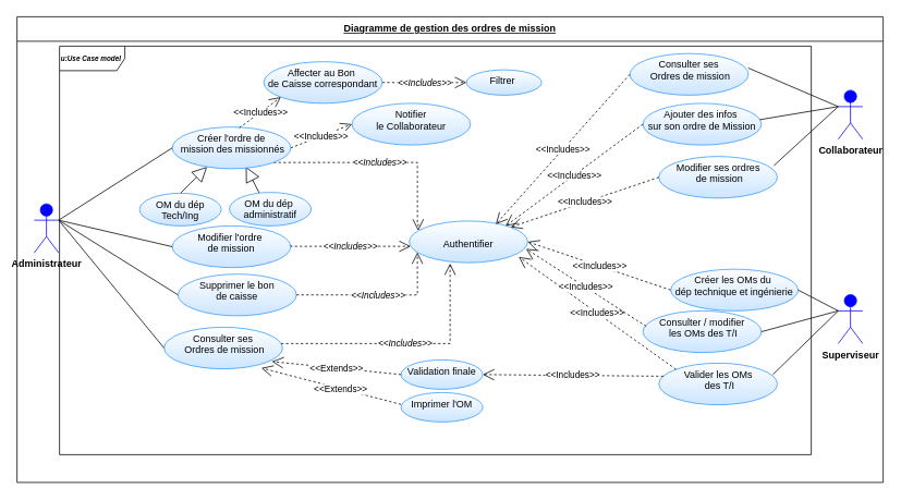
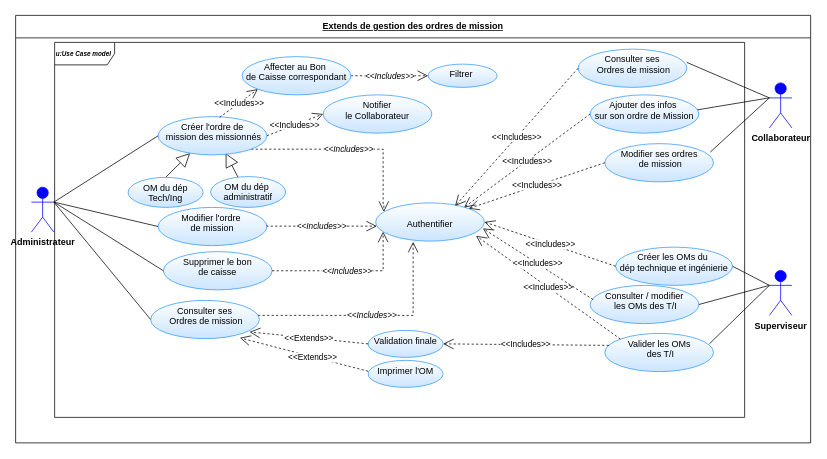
- <mxCell id="2" value="&lt;u&gt;Diagramme de gestion des ordres de mission&lt;/u&gt;" style="swimlane;fontStyle=1;align=center;horizontal=1;startSize=30;collapsible=0;html=1;whiteSpace=wrap;" vertex="1" parent="1"><mxGeometry x="20" y="20" width="1060" height="570" as="geometry" /></mxCell>
+ <mxCell id="2" value="&lt;u&gt;Extends de gestion des ordres de mission&lt;/u&gt;" style="swimlane;fontStyle=1;align=center;horizontal=1;startSize=30;collapsible=0;html=1;whiteSpace=wrap;" vertex="1" parent="1"><mxGeometry x="20" y="20" width="1060" height="570" as="geometry" /></mxCell>
